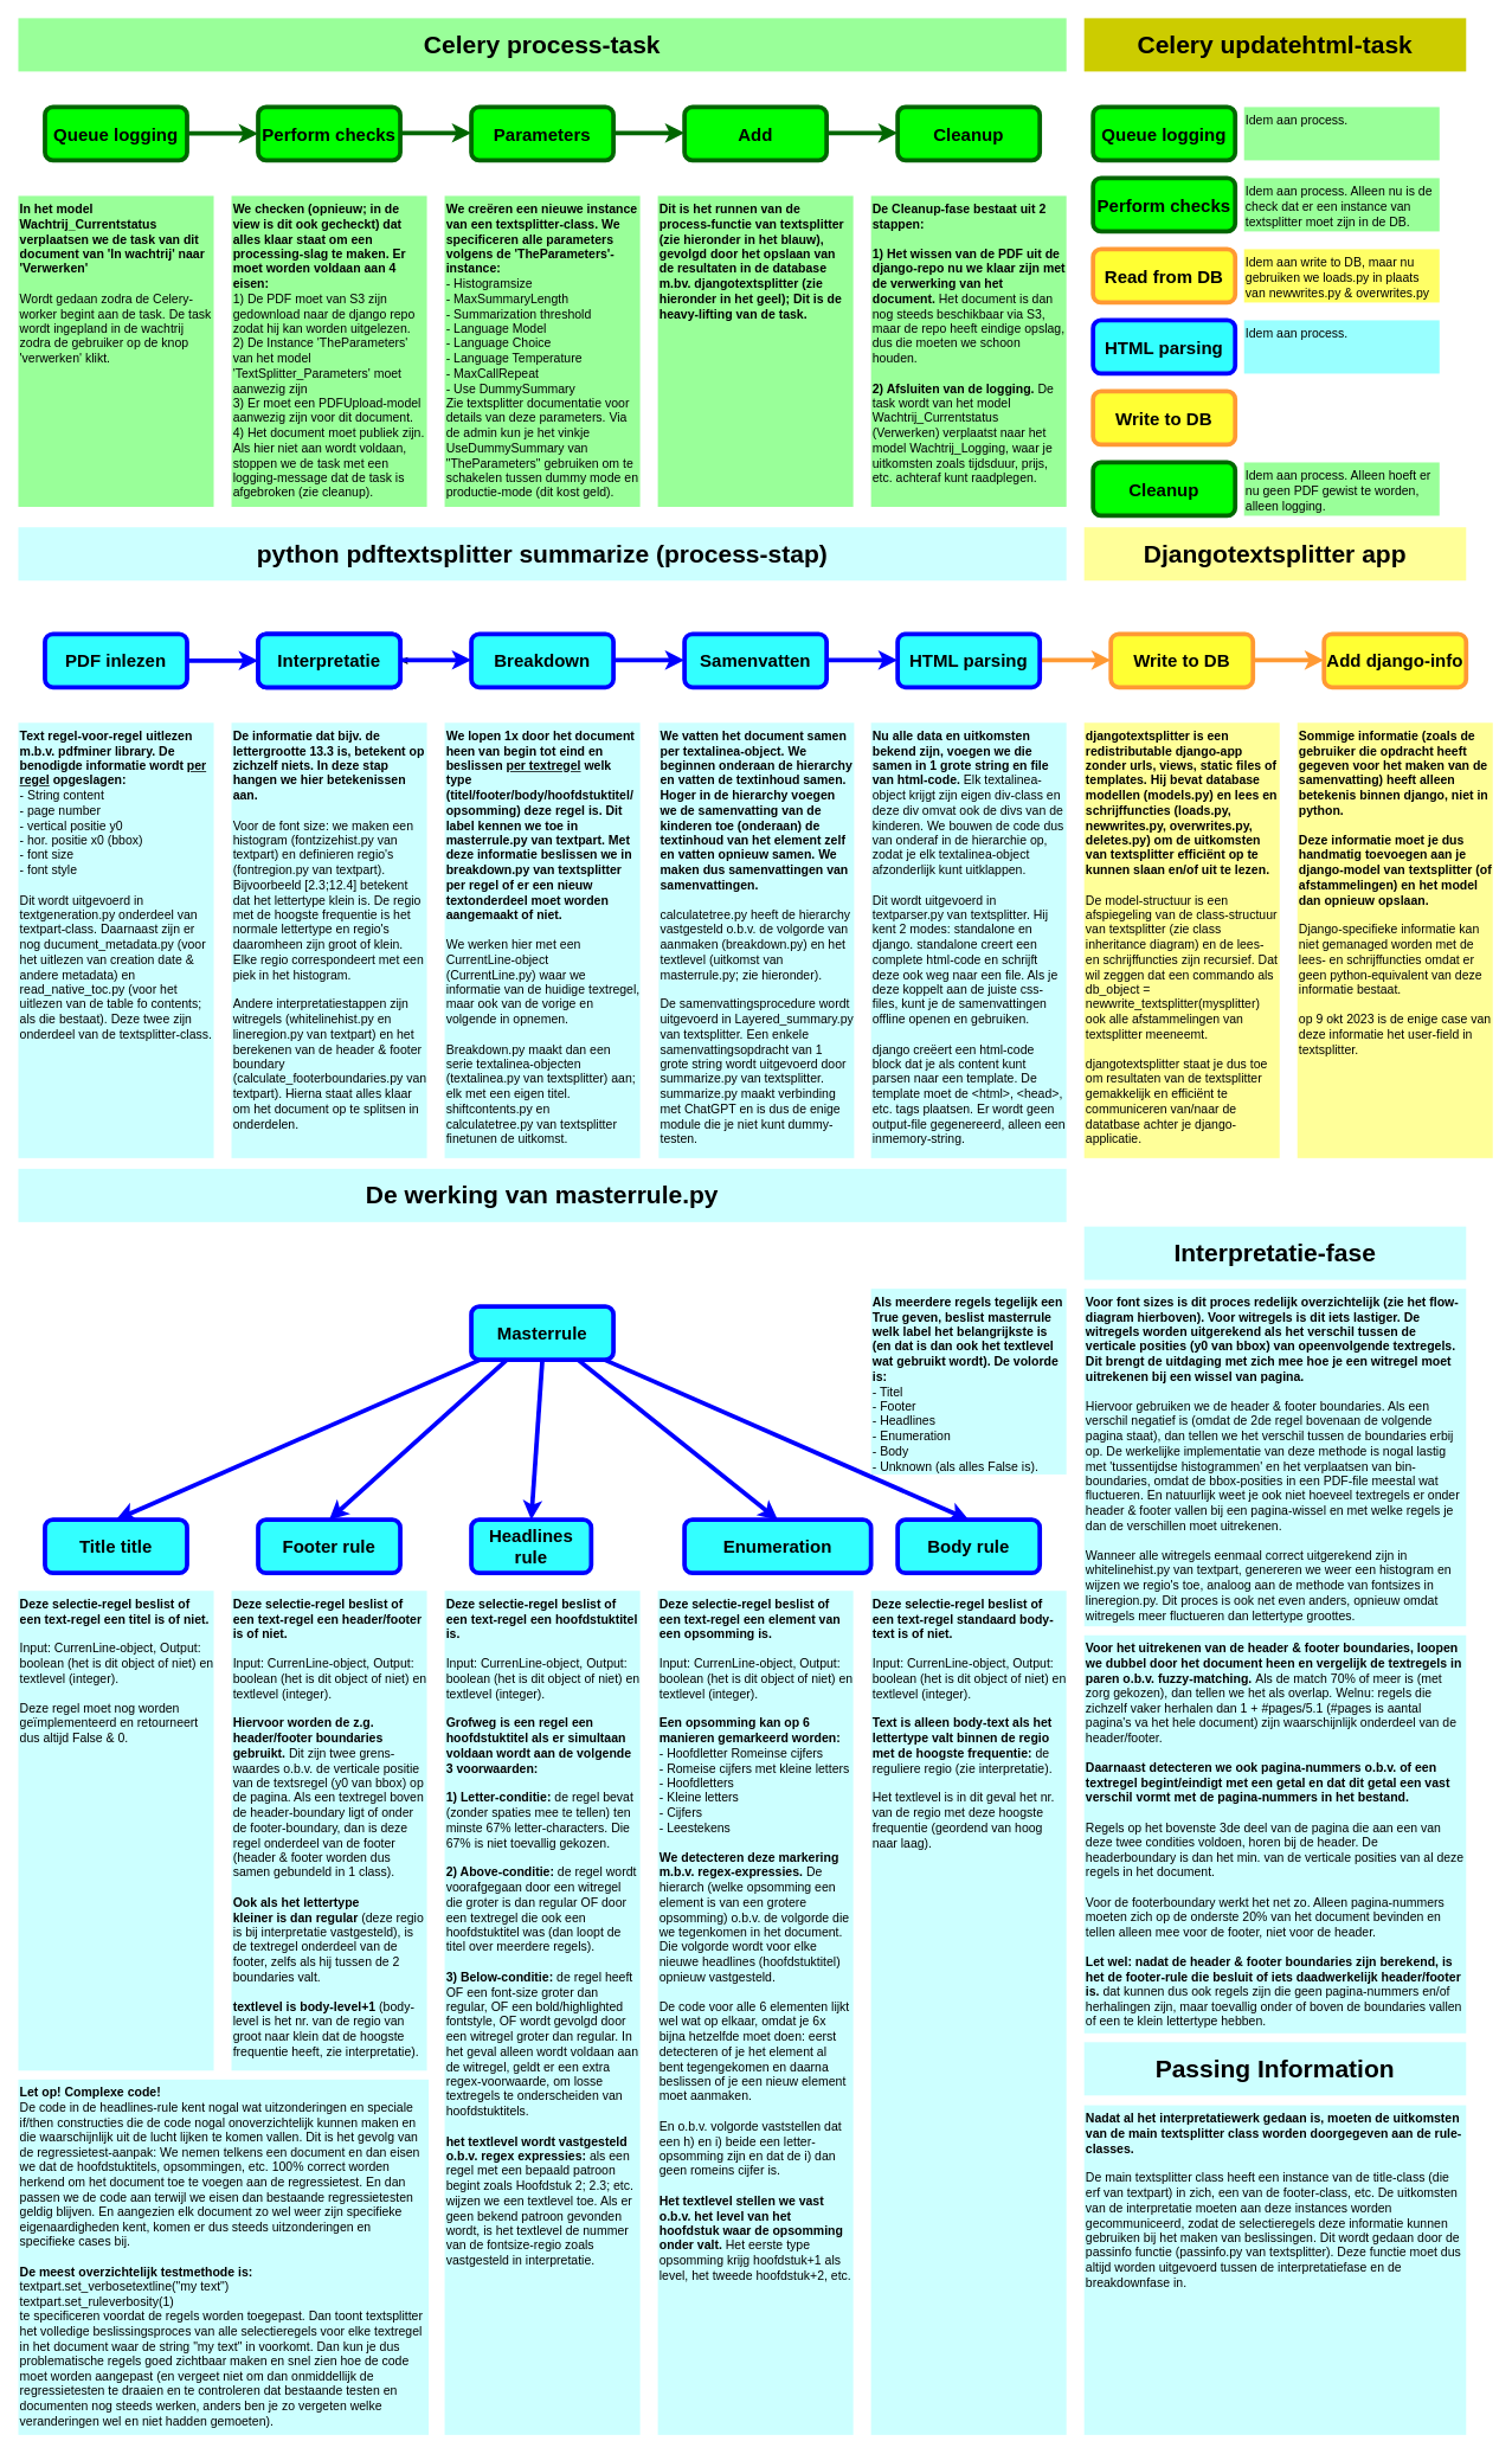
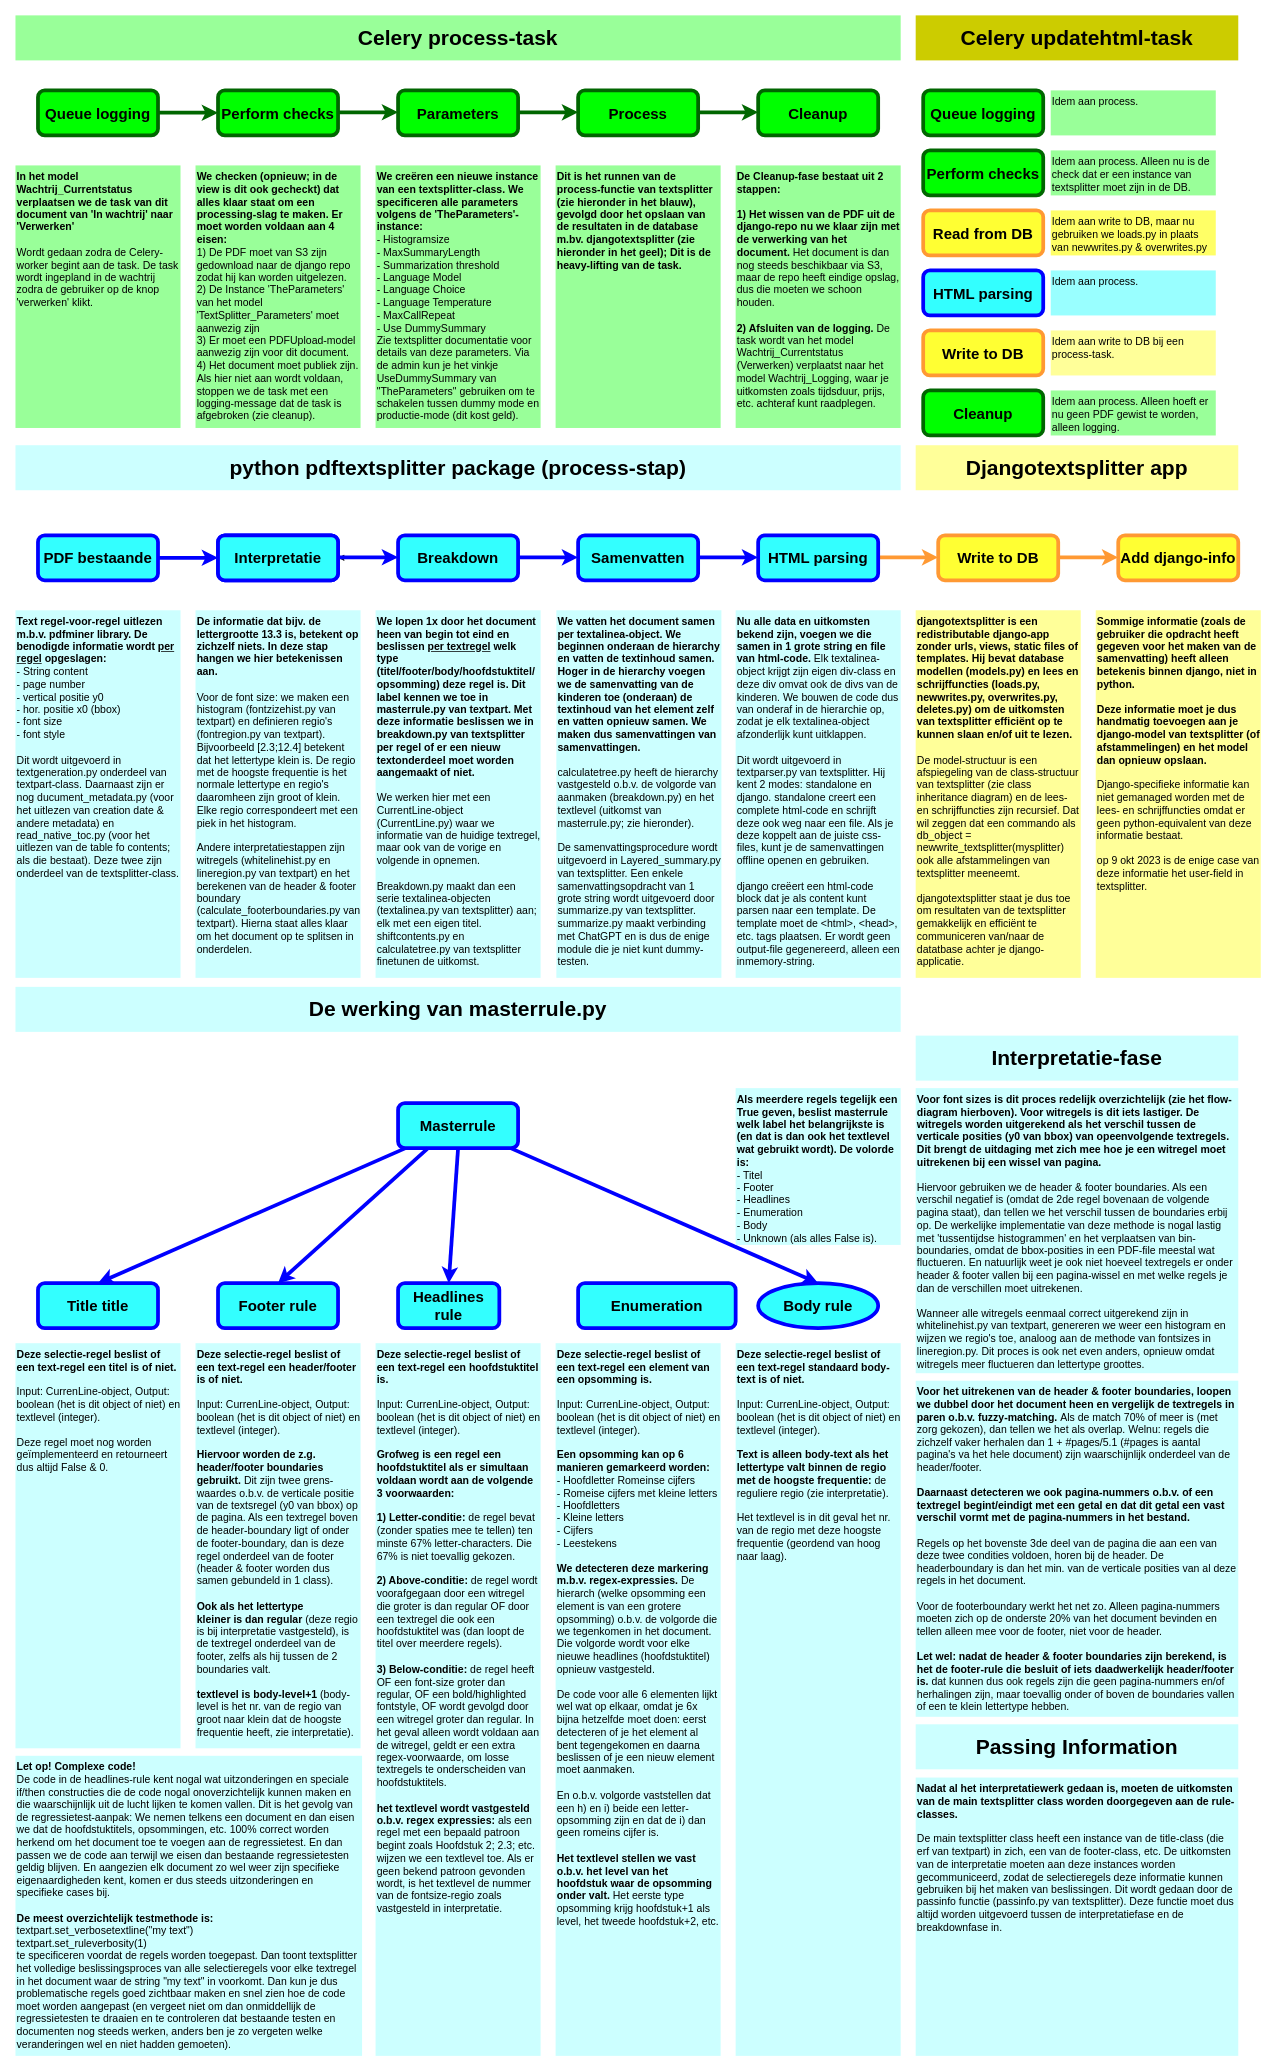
- <mxCell id="52" value="Add" style="rounded=1;whiteSpace=wrap;html=1;fontSize=20;fillColor=#00FF00;strokeColor=#006600;strokeWidth=5;fontStyle=1" parent="1" vertex="1"><mxGeometry x="770" y="120" width="160" height="60" as="geometry" /></mxCell>
+ <mxCell id="52" value="Process" style="rounded=1;whiteSpace=wrap;html=1;fontSize=20;fillColor=#00FF00;strokeColor=#006600;strokeWidth=5;fontStyle=1" parent="1" vertex="1"><mxGeometry x="770" y="120" width="160" height="60" as="geometry" /></mxCell>
+ <mxCell id="73" value="Idem aan write to DB bij een process-task." style="rounded=0;whiteSpace=wrap;html=1;fontSize=14;fontStyle=0;strokeColor=none;fillColor=#FFFF99;align=left;verticalAlign=top;" parent="1" vertex="1"><mxGeometry x="1400" y="440" width="220" height="60" as="geometry" /></mxCell>
- <mxCell id="4" value="python pdftextsplitter summarize (process-stap)" style="rounded=0;whiteSpace=wrap;html=1;fontSize=28;fontStyle=1;strokeColor=none;fillColor=#CCFFFF;" parent="1" vertex="1"><mxGeometry x="20" y="593" width="1180" height="60" as="geometry" /></mxCell>
+ <mxCell id="4" value="python pdftextsplitter package (process-stap)" style="rounded=0;whiteSpace=wrap;html=1;fontSize=28;fontStyle=1;strokeColor=none;fillColor=#CCFFFF;" parent="1" vertex="1"><mxGeometry x="20" y="593" width="1180" height="60" as="geometry" /></mxCell>
- <mxCell id="3" value="PDF inlezen" style="rounded=1;whiteSpace=wrap;html=1;fontSize=20;fillColor=#33FFFF;strokeColor=#0000FF;strokeWidth=5;fontStyle=1" parent="1" vertex="1"><mxGeometry x="50" y="713" width="160" height="60" as="geometry" /></mxCell>
+ <mxCell id="3" value="PDF bestaande" style="rounded=1;whiteSpace=wrap;html=1;fontSize=20;fillColor=#33FFFF;strokeColor=#0000FF;strokeWidth=5;fontStyle=1" parent="1" vertex="1"><mxGeometry x="50" y="713" width="160" height="60" as="geometry" /></mxCell>
- <mxCell id="33" value="" style="endArrow=classic;html=1;rounded=0;entryX=0.5;entryY=0;entryDx=0;entryDy=0;exitX=0.75;exitY=1;exitDx=0;exitDy=0;strokeColor=#0000FF;strokeWidth=5;" parent="1" source="24" target="28" edge="1"><mxGeometry width="50" height="50" relative="1" as="geometry"><mxPoint x="580" y="1540" as="sourcePoint" /><mxPoint x="380" y="1720" as="targetPoint" /></mxGeometry></mxCell>
- <mxCell id="29" value="Body rule" style="rounded=1;whiteSpace=wrap;html=1;fontSize=20;fillColor=#33FFFF;strokeColor=#0000FF;strokeWidth=5;fontStyle=1" parent="1" vertex="1"><mxGeometry x="1010" y="1710" width="160" height="60" as="geometry" /></mxCell>
+ <mxCell id="29" value="Body rule" style="ellipse;whiteSpace=wrap;html=1;fontSize=20;fillColor=#33FFFF;strokeColor=#0000FF;strokeWidth=5;fontStyle=1;" parent="1" vertex="1"><mxGeometry x="1010" y="1710" width="160" height="60" as="geometry" /></mxCell>
